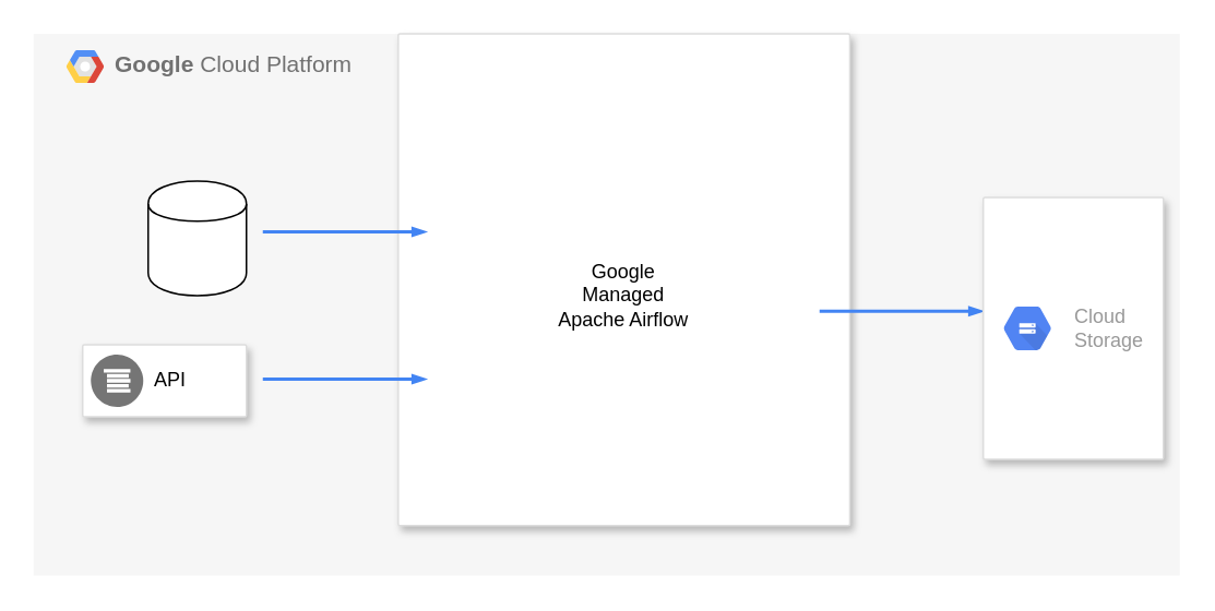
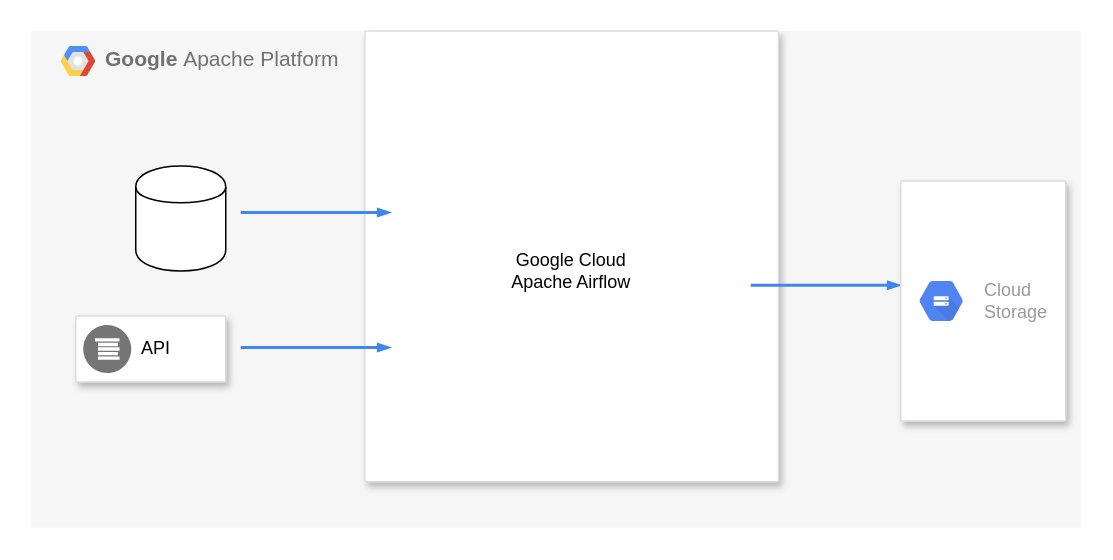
- <mxCell id="2" value="&lt;b&gt;Google &lt;/b&gt;Cloud Platform" style="fillColor=#F6F6F6;strokeColor=none;shadow=0;gradientColor=none;fontSize=14;align=left;spacing=10;fontColor=#717171;9E9E9E;verticalAlign=top;spacingTop=-4;fontStyle=0;spacingLeft=40;html=1;" parent="1" vertex="1"><mxGeometry x="20" y="20" width="700" height="331" as="geometry" /></mxCell>
+ <mxCell id="2" value="&lt;b&gt;Google &lt;/b&gt;Apache Platform" style="fillColor=#F6F6F6;strokeColor=none;shadow=0;gradientColor=none;fontSize=14;align=left;spacing=10;fontColor=#717171;9E9E9E;verticalAlign=top;spacingTop=-4;fontStyle=0;spacingLeft=40;html=1;" parent="1" vertex="1"><mxGeometry x="20" y="20" width="700" height="331" as="geometry" /></mxCell>
- <mxCell id="6" value="Google Managed Apache Airflow" style="text;html=1;strokeColor=none;fillColor=none;align=center;verticalAlign=middle;whiteSpace=wrap;rounded=0;" vertex="1" parent="4"><mxGeometry x="91.51" y="140" width="92.73" height="40.5" as="geometry" /></mxCell>
+ <mxCell id="6" value="Google Cloud Apache Airflow" style="text;html=1;strokeColor=none;fillColor=none;align=center;verticalAlign=middle;whiteSpace=wrap;rounded=0;" vertex="1" parent="4"><mxGeometry x="91.51" y="140" width="92.73" height="40.5" as="geometry" /></mxCell>
